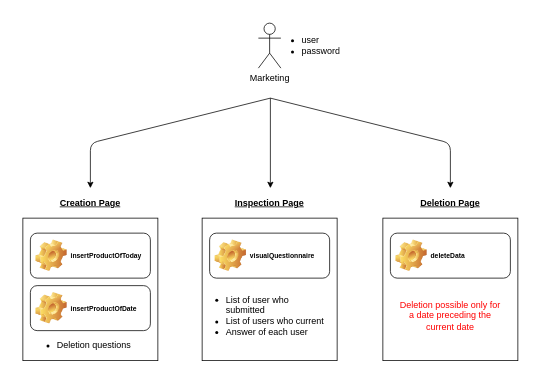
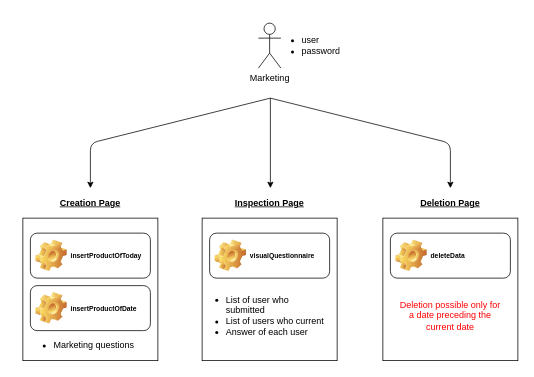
- <mxCell id="15" value="&lt;ul&gt;&lt;li&gt;Deletion questions&lt;/li&gt;&lt;/ul&gt;" style="text;html=1;strokeColor=none;fillColor=none;align=center;verticalAlign=middle;whiteSpace=wrap;rounded=0;" vertex="1" parent="1"><mxGeometry x="20" y="450" width="170" height="20" as="geometry" /></mxCell>
+ <mxCell id="15" value="&lt;ul&gt;&lt;li&gt;Marketing questions&lt;/li&gt;&lt;/ul&gt;" style="text;html=1;strokeColor=none;fillColor=none;align=center;verticalAlign=middle;whiteSpace=wrap;rounded=0;" vertex="1" parent="1"><mxGeometry x="20" y="450" width="170" height="20" as="geometry" /></mxCell>
